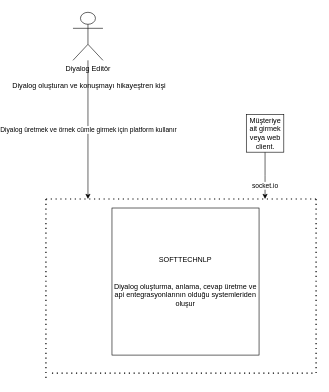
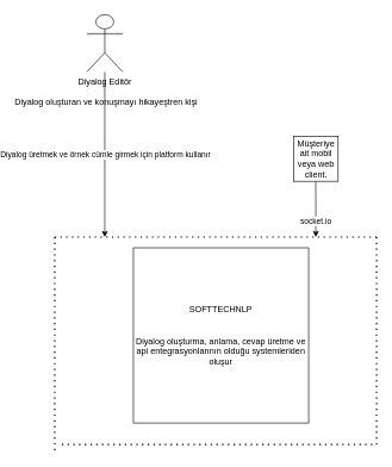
- <mxCell id="6" value="&lt;div&gt;Müşteriye ait girmek veya web client.&lt;/div&gt;" style="whiteSpace=wrap;html=1;aspect=fixed;" vertex="1" parent="1"><mxGeometry x="353.75" y="190.5" width="62.5" height="62.5" as="geometry" /></mxCell>
+ <mxCell id="6" value="&lt;div&gt;Müşteriye ait mobil veya web client.&lt;/div&gt;" style="whiteSpace=wrap;html=1;aspect=fixed;" vertex="1" parent="1"><mxGeometry x="353.75" y="190.5" width="62.5" height="62.5" as="geometry" /></mxCell>
